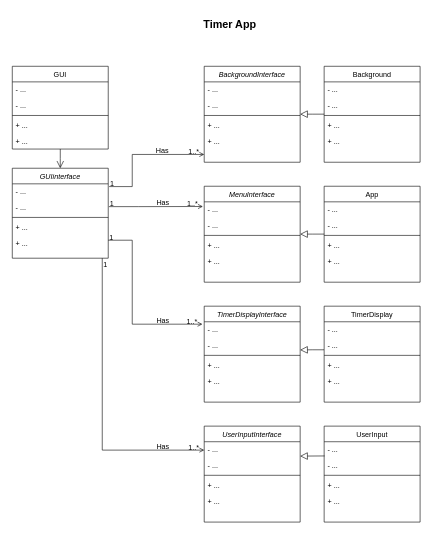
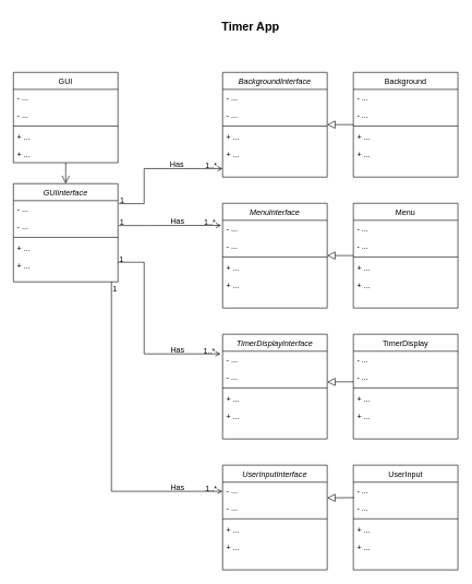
- <mxCell id="15" value="App" style="swimlane;fontStyle=0;align=center;verticalAlign=top;childLayout=stackLayout;horizontal=1;startSize=26;horizontalStack=0;resizeParent=1;resizeLast=0;collapsible=1;marginBottom=0;rounded=0;shadow=0;strokeWidth=1;" parent="1" vertex="1"><mxGeometry x="540" y="310" width="160" height="160" as="geometry"><mxRectangle x="550" y="140" width="160" height="26" as="alternateBounds" /></mxGeometry></mxCell>
+ <mxCell id="15" value="Menu" style="swimlane;fontStyle=0;align=center;verticalAlign=top;childLayout=stackLayout;horizontal=1;startSize=26;horizontalStack=0;resizeParent=1;resizeLast=0;collapsible=1;marginBottom=0;rounded=0;shadow=0;strokeWidth=1;" parent="1" vertex="1"><mxGeometry x="540" y="310" width="160" height="160" as="geometry"><mxRectangle x="550" y="140" width="160" height="26" as="alternateBounds" /></mxGeometry></mxCell>
